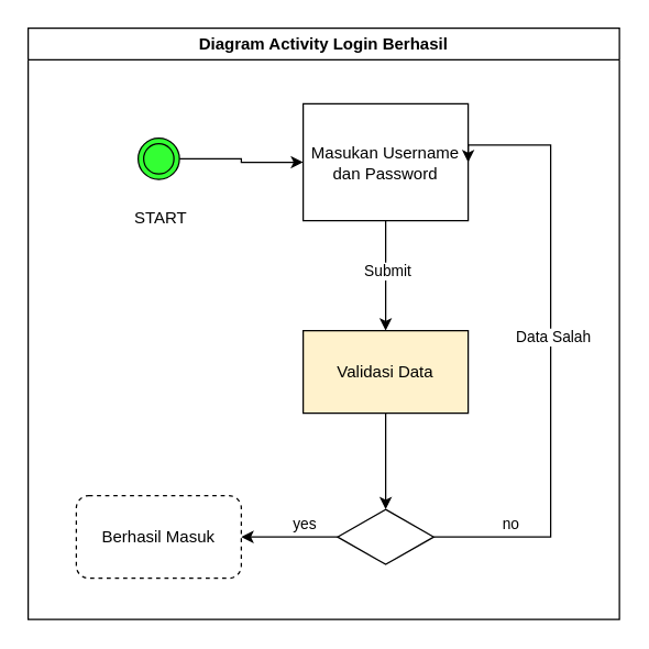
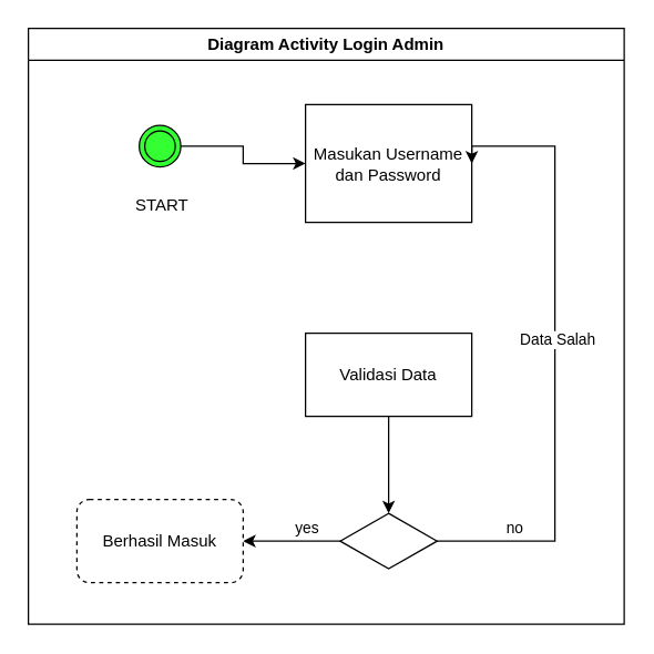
- <mxCell id="16" value="Diagram Activity Login Berhasil" style="swimlane;whiteSpace=wrap;html=1;" vertex="1" parent="1"><mxGeometry x="20" y="20" width="430" height="430" as="geometry" /></mxCell>
+ <mxCell id="16" value="Diagram Activity Login Admin" style="swimlane;whiteSpace=wrap;html=1;" vertex="1" parent="1"><mxGeometry x="20" y="20" width="430" height="430" as="geometry" /></mxCell>
- <mxCell id="3" value="&lt;span style=&quot;white-space: pre;&quot;&gt;&#09;&lt;span style=&quot;white-space: pre;&quot;&gt;&#09;&lt;/span&gt;&lt;/span&gt;&lt;div&gt;&lt;br&gt;&lt;/div&gt;&lt;div&gt;&lt;br&gt;&lt;/div&gt;&lt;div&gt;&lt;br&gt;&lt;/div&gt;&lt;div&gt;&lt;br&gt;&lt;/div&gt;&lt;div&gt;&lt;br&gt;&lt;/div&gt;&lt;div&gt;&amp;nbsp;START&lt;/div&gt;" style="ellipse;shape=doubleEllipse;whiteSpace=wrap;html=1;aspect=fixed;fillColor=light-dark(#33FF33,var(--ge-dark-color, #121212));" vertex="1" parent="1"><mxGeometry x="100" y="100" width="30" height="30" as="geometry" /></mxCell>
+ <mxCell id="3" value="&lt;span style=&quot;white-space: pre;&quot;&gt;&#09;&lt;span style=&quot;white-space: pre;&quot;&gt;&#09;&lt;/span&gt;&lt;/span&gt;&lt;div&gt;&lt;br&gt;&lt;/div&gt;&lt;div&gt;&lt;br&gt;&lt;/div&gt;&lt;div&gt;&lt;br&gt;&lt;/div&gt;&lt;div&gt;&lt;br&gt;&lt;/div&gt;&lt;div&gt;&lt;br&gt;&lt;/div&gt;&lt;div&gt;&amp;nbsp;START&lt;/div&gt;" style="ellipse;shape=doubleEllipse;whiteSpace=wrap;html=1;aspect=fixed;fillColor=light-dark(#33FF33,var(--ge-dark-color, #121212));" vertex="1" parent="1"><mxGeometry x="100" y="90" width="30" height="30" as="geometry" /></mxCell>
- <mxCell id="4" value="" style="edgeStyle=orthogonalEdgeStyle;rounded=0;orthogonalLoop=1;jettySize=auto;html=1;" edge="1" parent="1" source="6" target="14"><mxGeometry relative="1" as="geometry"><mxPoint x="280" y="220" as="targetPoint" /></mxGeometry></mxCell>
- <mxCell id="5" value="Submit&amp;nbsp;" style="edgeLabel;html=1;align=center;verticalAlign=middle;resizable=0;points=[];" vertex="1" connectable="0" parent="4"><mxGeometry x="-0.111" y="2" relative="1" as="geometry"><mxPoint as="offset" /></mxGeometry></mxCell>
- <mxCell id="14" value="Validasi Data" style="rounded=0;whiteSpace=wrap;html=1;fillColor=#fff2cc;" vertex="1" parent="1"><mxGeometry x="220" y="240" width="120" height="60" as="geometry" /></mxCell>
+ <mxCell id="14" value="Validasi Data" style="rounded=0;whiteSpace=wrap;html=1;" vertex="1" parent="1"><mxGeometry x="220" y="240" width="120" height="60" as="geometry" /></mxCell>
